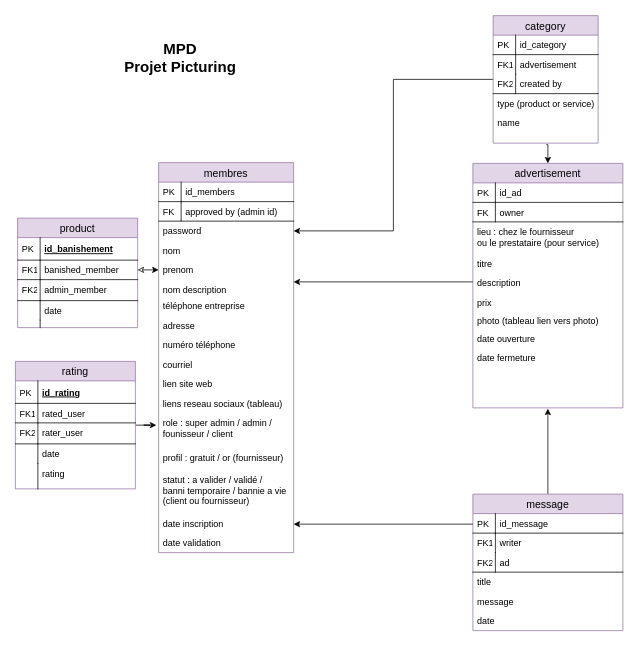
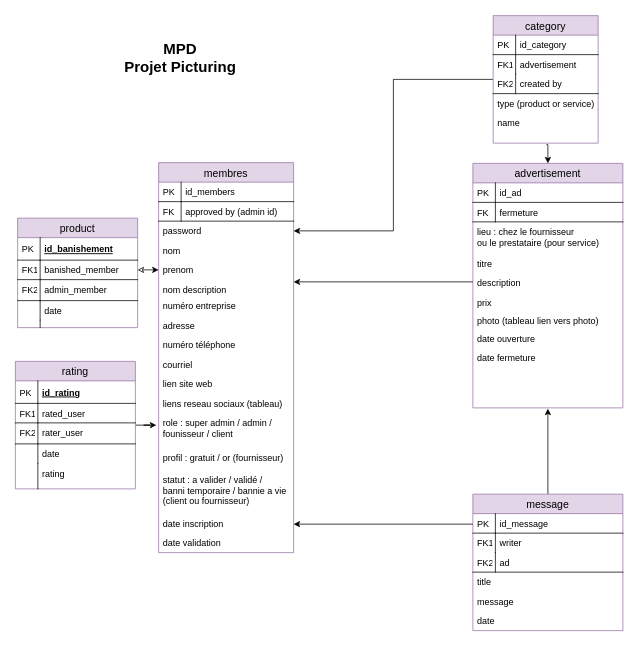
- <mxCell id="25" value="owner" style="shape=partialRectangle;top=0;left=0;right=0;bottom=1;align=left;verticalAlign=top;fillColor=none;spacingLeft=34;spacingRight=4;overflow=hidden;rotatable=0;points=[[0,0.5],[1,0.5]];portConstraint=eastwest;dropTarget=0;fontSize=12;" parent="22" vertex="1"><mxGeometry y="52" width="200" height="26" as="geometry" /></mxCell>
+ <mxCell id="25" value="fermeture" style="shape=partialRectangle;top=0;left=0;right=0;bottom=1;align=left;verticalAlign=top;fillColor=none;spacingLeft=34;spacingRight=4;overflow=hidden;rotatable=0;points=[[0,0.5],[1,0.5]];portConstraint=eastwest;dropTarget=0;fontSize=12;" parent="22" vertex="1"><mxGeometry y="52" width="200" height="26" as="geometry" /></mxCell>
- <mxCell id="11" value="téléphone entreprise" style="text;strokeColor=none;fillColor=none;align=left;verticalAlign=top;spacingLeft=4;spacingRight=4;overflow=hidden;rotatable=0;points=[[0,0.5],[1,0.5]];portConstraint=eastwest;" parent="2" vertex="1"><mxGeometry y="178" width="180" height="26" as="geometry" /></mxCell>
+ <mxCell id="11" value="numéro entreprise" style="text;strokeColor=none;fillColor=none;align=left;verticalAlign=top;spacingLeft=4;spacingRight=4;overflow=hidden;rotatable=0;points=[[0,0.5],[1,0.5]];portConstraint=eastwest;" parent="2" vertex="1"><mxGeometry y="178" width="180" height="26" as="geometry" /></mxCell>
